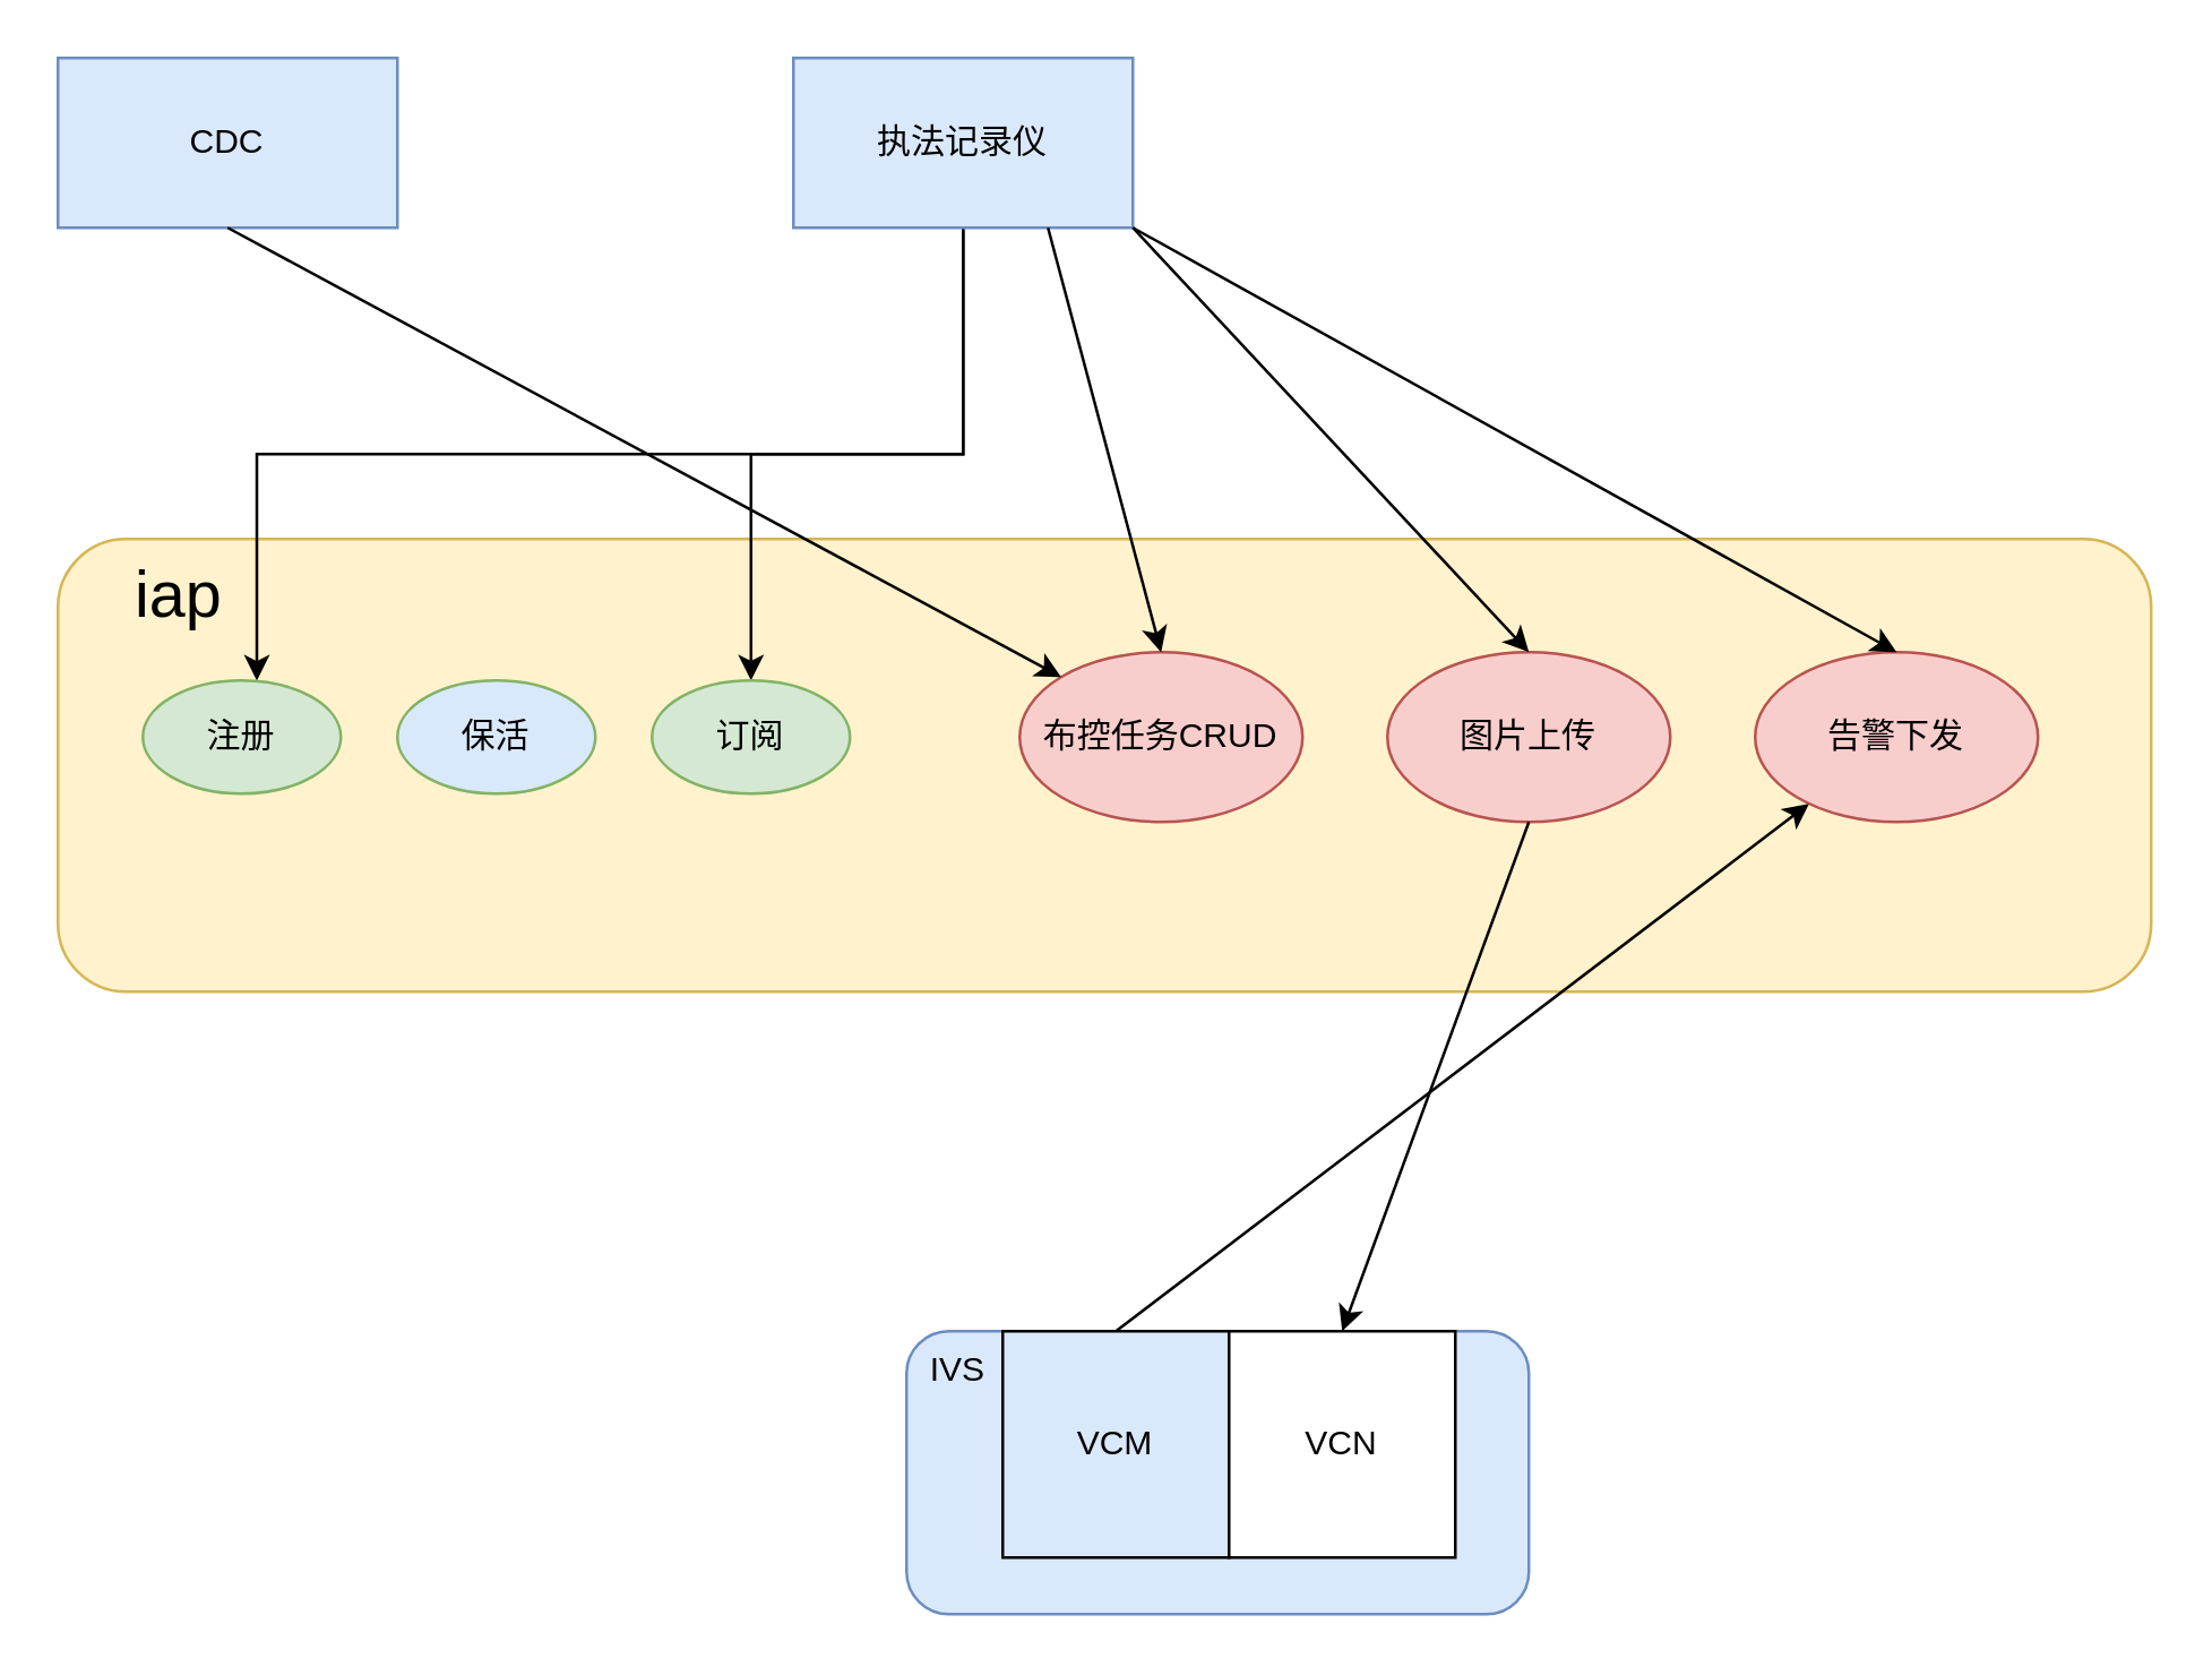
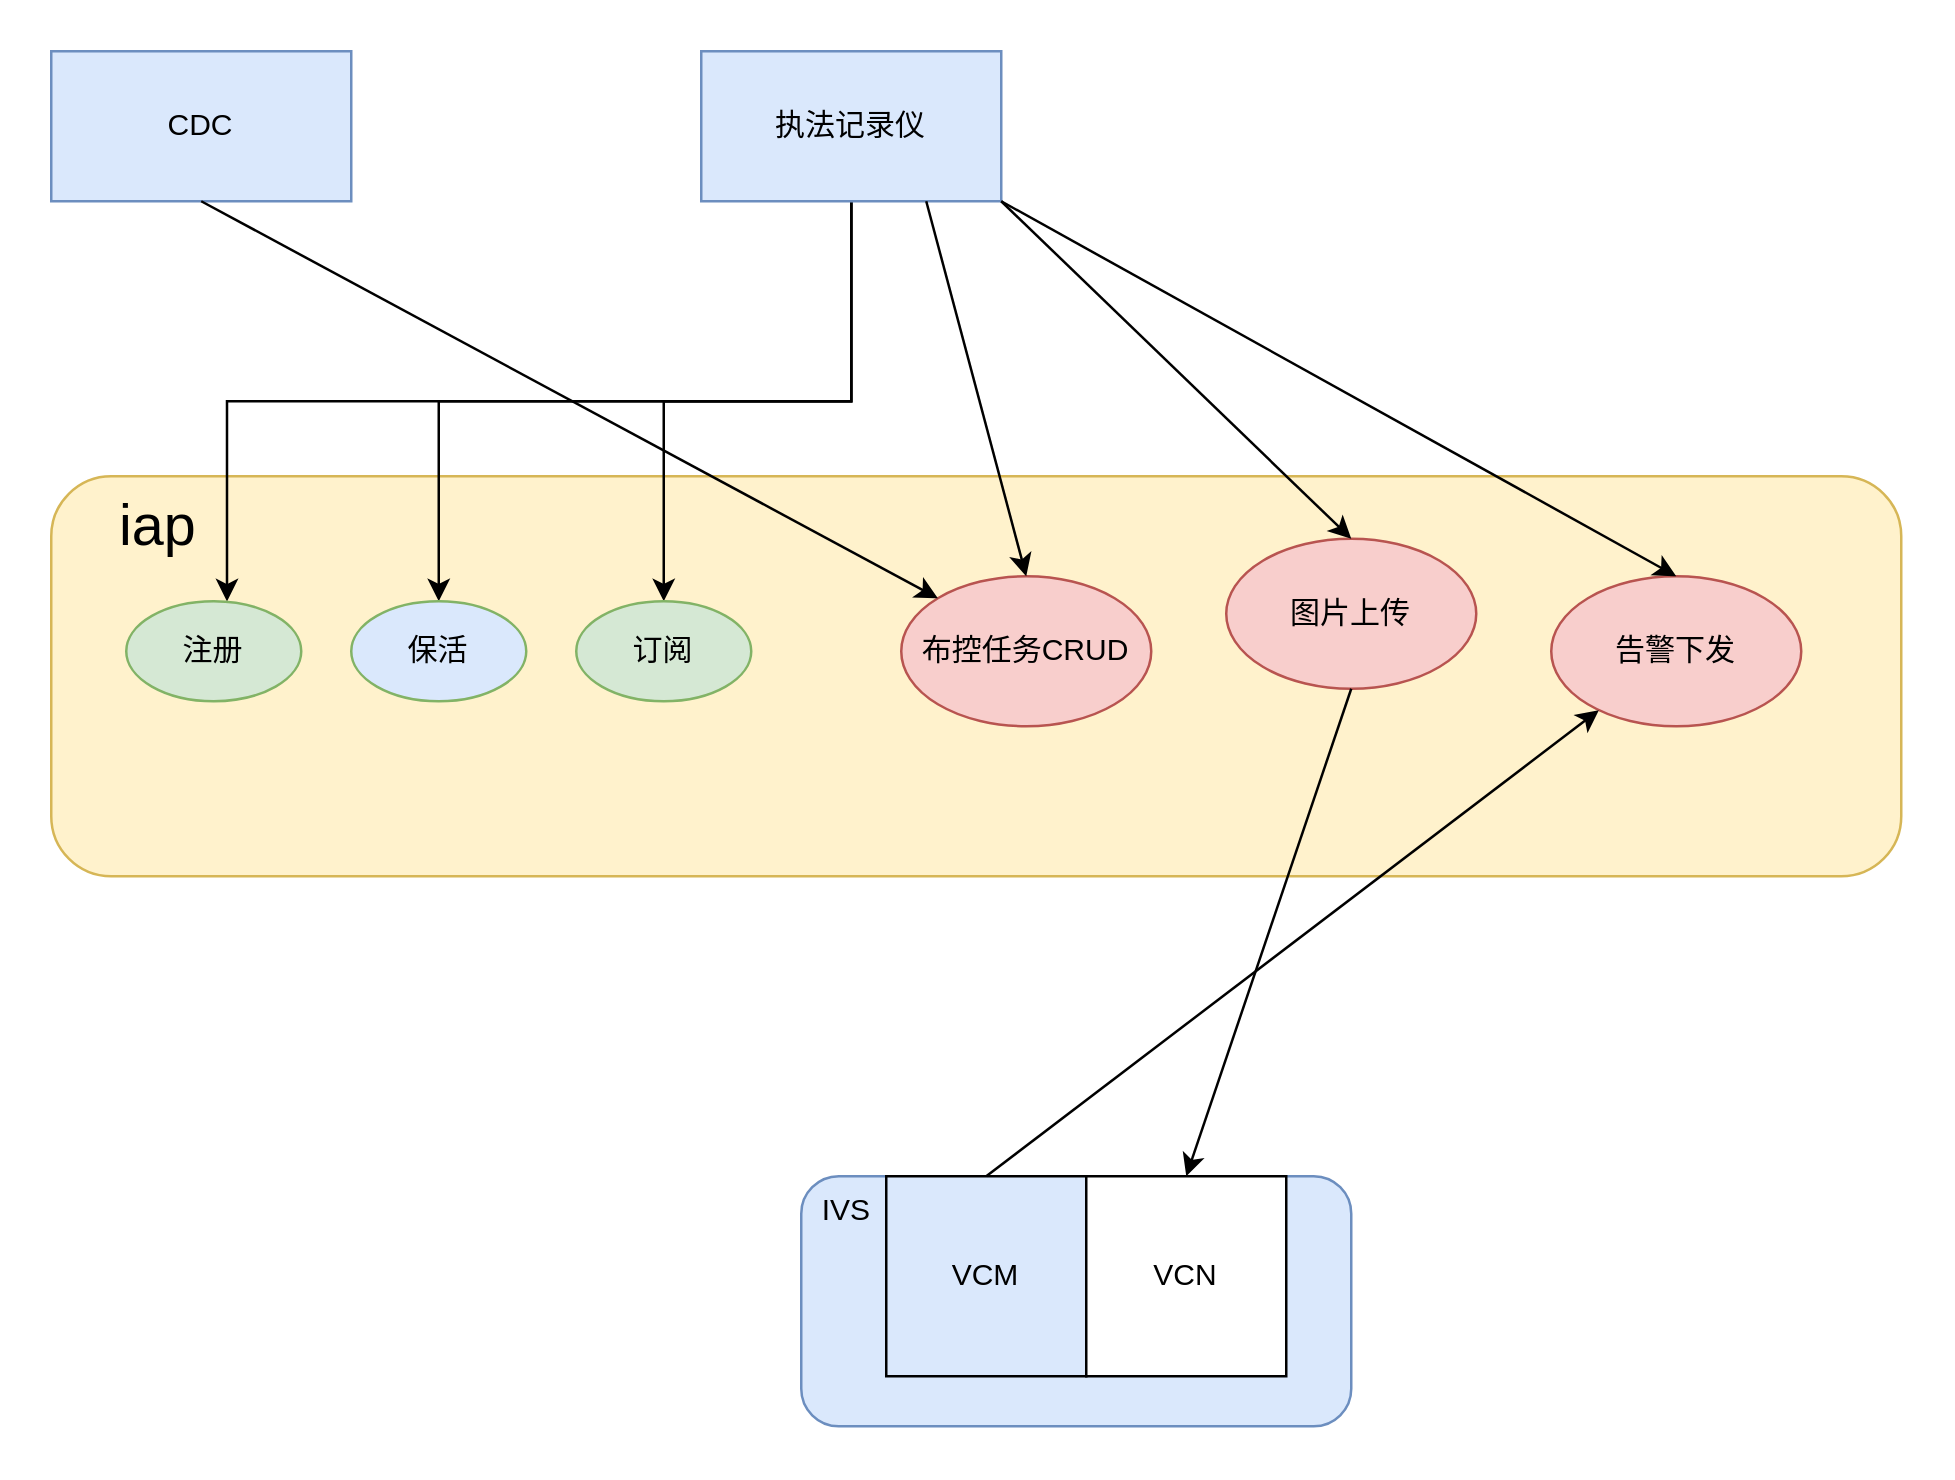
+ <mxCell id="5" style="edgeStyle=orthogonalEdgeStyle;rounded=0;orthogonalLoop=1;jettySize=auto;html=1;exitX=0.5;exitY=1;exitDx=0;exitDy=0;entryX=0.5;entryY=0;entryDx=0;entryDy=0;" edge="1" parent="1" source="7" target="10"><mxGeometry relative="1" as="geometry"><Array as="points"><mxPoint x="340" y="160" /><mxPoint x="175" y="160" /></Array></mxGeometry></mxCell>
- <mxCell id="14" value="图片上传" style="ellipse;whiteSpace=wrap;html=1;align=center;fillColor=#f8cecc;strokeColor=#b85450;" vertex="1" parent="1"><mxGeometry x="490" y="230" width="100" height="60" as="geometry" /></mxCell>
+ <mxCell id="14" value="图片上传" style="ellipse;whiteSpace=wrap;html=1;align=center;fillColor=#f8cecc;strokeColor=#b85450;" vertex="1" parent="1"><mxGeometry x="490" y="215" width="100" height="60" as="geometry" /></mxCell>
